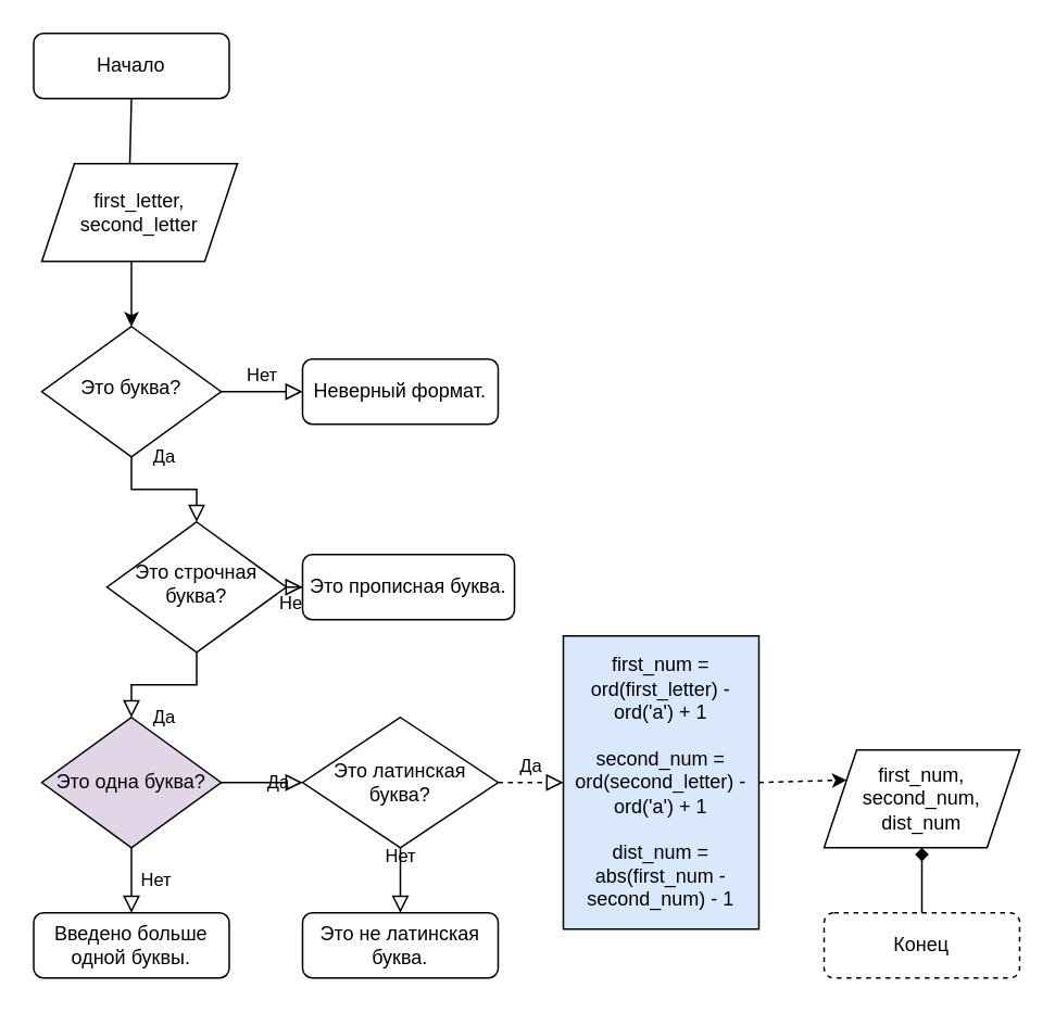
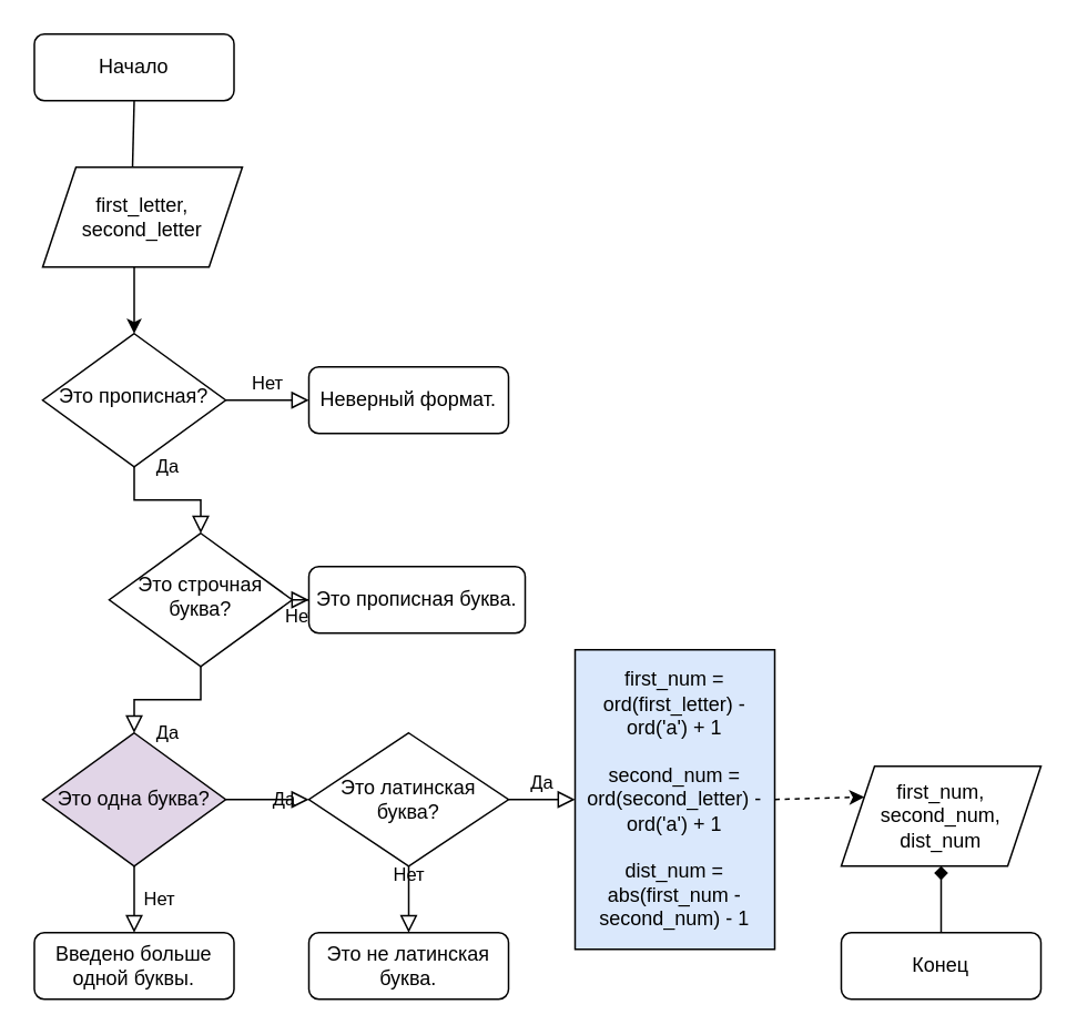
- <mxCell id="5" value="Это буква?" style="rhombus;whiteSpace=wrap;html=1;shadow=0;fontFamily=Helvetica;fontSize=12;align=center;strokeWidth=1;spacing=6;spacingTop=-4;" parent="1" vertex="1"><mxGeometry x="25" y="200" width="110" height="80" as="geometry" /></mxCell>
+ <mxCell id="5" value="Это прописная?" style="rhombus;whiteSpace=wrap;html=1;shadow=0;fontFamily=Helvetica;fontSize=12;align=center;strokeWidth=1;spacing=6;spacingTop=-4;" parent="1" vertex="1"><mxGeometry x="25" y="200" width="110" height="80" as="geometry" /></mxCell>
- <mxCell id="20" value="Да" style="edgeStyle=orthogonalEdgeStyle;rounded=0;html=1;jettySize=auto;orthogonalLoop=1;fontSize=11;endArrow=block;endFill=0;endSize=8;strokeWidth=1;shadow=0;labelBackgroundColor=none;exitX=1;exitY=0.5;exitDx=0;exitDy=0;entryX=0;entryY=0.5;entryDx=0;entryDy=0;dashed=1;" edge="1" parent="1" source="17" target="16"><mxGeometry y="10" relative="1" as="geometry"><mxPoint as="offset" /><mxPoint x="145" y="490" as="sourcePoint" /><mxPoint x="195" y="490" as="targetPoint" /></mxGeometry></mxCell>
+ <mxCell id="20" value="Да" style="edgeStyle=orthogonalEdgeStyle;rounded=0;html=1;jettySize=auto;orthogonalLoop=1;fontSize=11;endArrow=block;endFill=0;endSize=8;strokeWidth=1;shadow=0;labelBackgroundColor=none;exitX=1;exitY=0.5;exitDx=0;exitDy=0;entryX=0;entryY=0.5;entryDx=0;entryDy=0;" edge="1" parent="1" source="17" target="16"><mxGeometry y="10" relative="1" as="geometry"><mxPoint as="offset" /><mxPoint x="145" y="490" as="sourcePoint" /><mxPoint x="195" y="490" as="targetPoint" /></mxGeometry></mxCell>
- <mxCell id="23" value="Конец" style="rounded=1;whiteSpace=wrap;html=1;dashed=1;" vertex="1" parent="1"><mxGeometry x="505" y="560" width="120" height="40" as="geometry" /></mxCell>
+ <mxCell id="23" value="Конец" style="rounded=1;whiteSpace=wrap;html=1;" vertex="1" parent="1"><mxGeometry x="505" y="560" width="120" height="40" as="geometry" /></mxCell>
